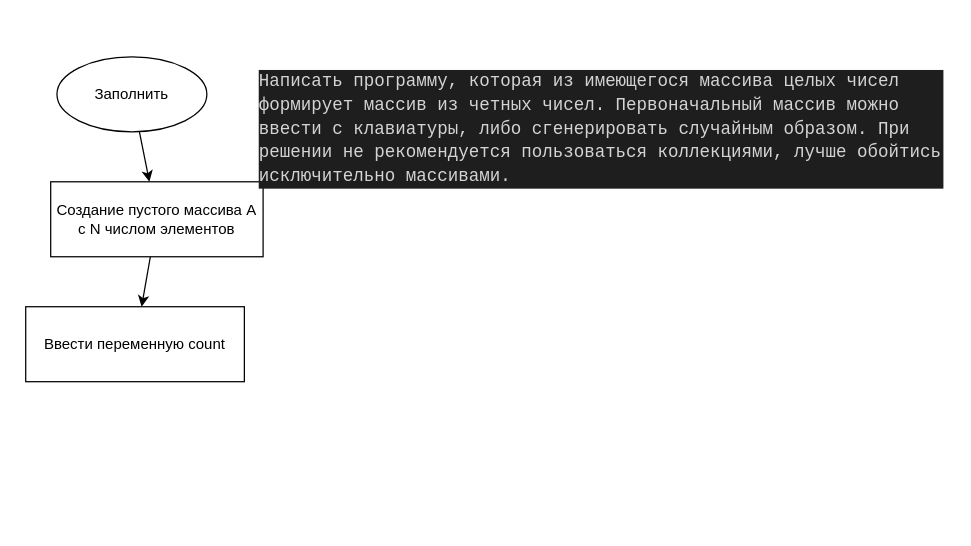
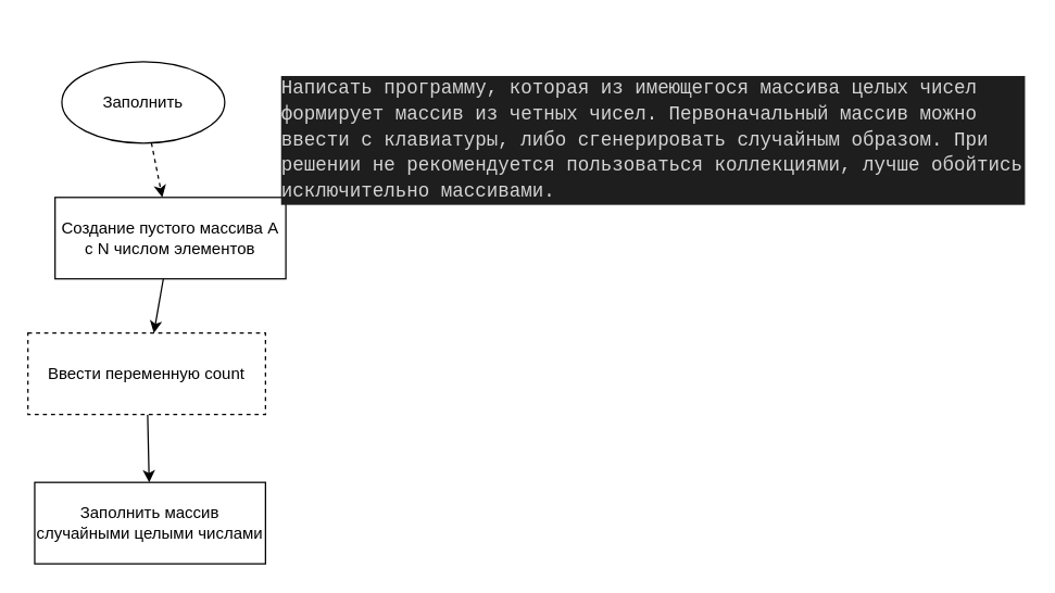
- <mxCell id="2" value="" style="edgeStyle=none;html=1;" edge="1" parent="1" source="3" target="5"><mxGeometry relative="1" as="geometry" /></mxCell>
+ <mxCell id="2" value="" style="edgeStyle=none;html=1;dashed=1;" edge="1" parent="1" source="3" target="5"><mxGeometry relative="1" as="geometry" /></mxCell>
- <mxCell id="7" value="Ввести переменную count" style="rounded=0;whiteSpace=wrap;html=1;" vertex="1" parent="1"><mxGeometry x="20" y="245" width="175" height="60" as="geometry" /></mxCell>
+ <mxCell id="7" value="Ввести переменную count" style="rounded=0;whiteSpace=wrap;html=1;dashed=1;" vertex="1" parent="1"><mxGeometry x="20" y="245" width="175" height="60" as="geometry" /></mxCell>
+ <mxCell id="6" value="" style="edgeStyle=none;html=1;" edge="1" parent="1" source="7" target="8"><mxGeometry relative="1" as="geometry" /></mxCell>
+ <mxCell id="8" value="Заполнить массив случайными целыми числами" style="whiteSpace=wrap;html=1;rounded=0;" vertex="1" parent="1"><mxGeometry x="25" y="355" width="170" height="60" as="geometry" /></mxCell>
